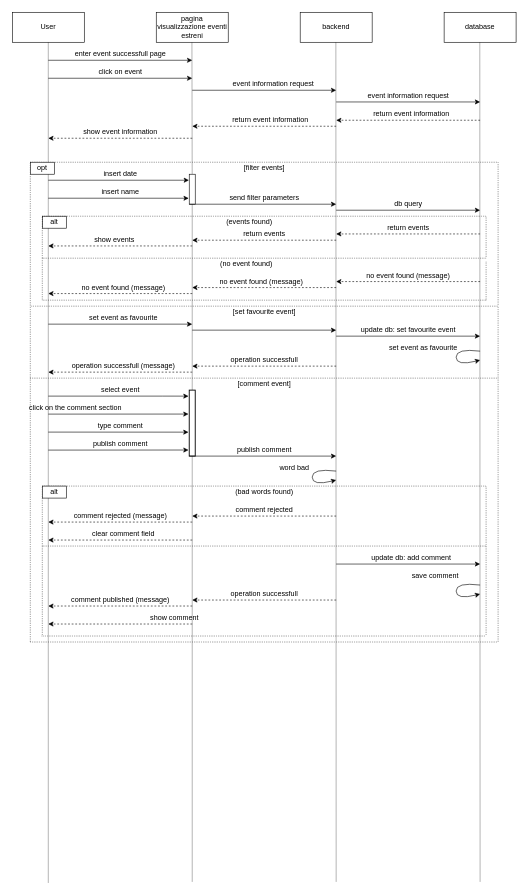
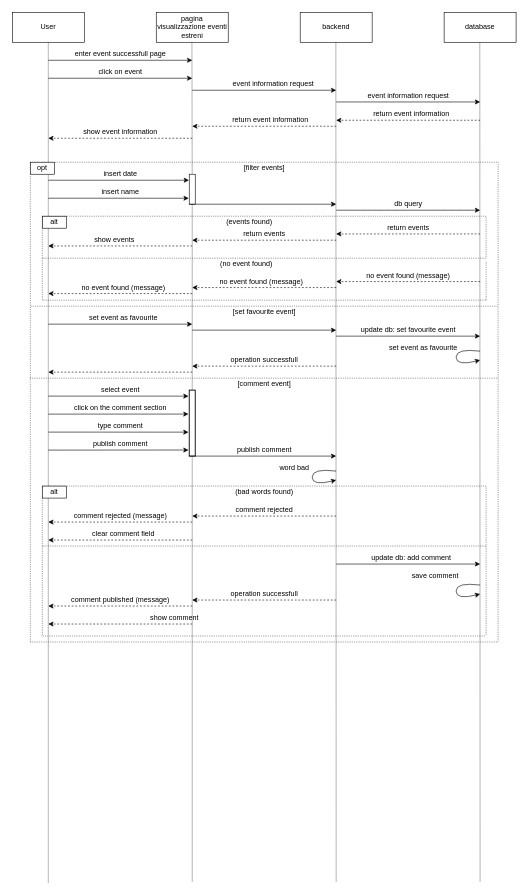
- <mxCell id="32" value="send filter parameters" style="text;html=1;align=center;verticalAlign=middle;resizable=0;points=[];autosize=1;strokeColor=none;fillColor=none;" vertex="1" parent="1"><mxGeometry x="375" y="320" width="130" height="20" as="geometry" /></mxCell>
- <mxCell id="86" value="operation successfull (message)" style="text;html=1;align=center;verticalAlign=middle;resizable=0;points=[];autosize=1;strokeColor=none;fillColor=none;" vertex="1" parent="80"><mxGeometry x="60" y="90" width="190" height="20" as="geometry" /></mxCell>
- <mxCell id="63" value="click on the comment section" style="text;html=1;align=center;verticalAlign=middle;resizable=0;points=[];autosize=1;strokeColor=none;fillColor=none;" vertex="1" parent="1"><mxGeometry x="40" y="670" width="170" height="20" as="geometry" /></mxCell>
+ <mxCell id="63" value="click on the comment section" style="text;html=1;align=center;verticalAlign=middle;resizable=0;points=[];autosize=1;strokeColor=none;fillColor=none;" vertex="1" parent="1"><mxGeometry x="115" y="670" width="170" height="20" as="geometry" /></mxCell>
